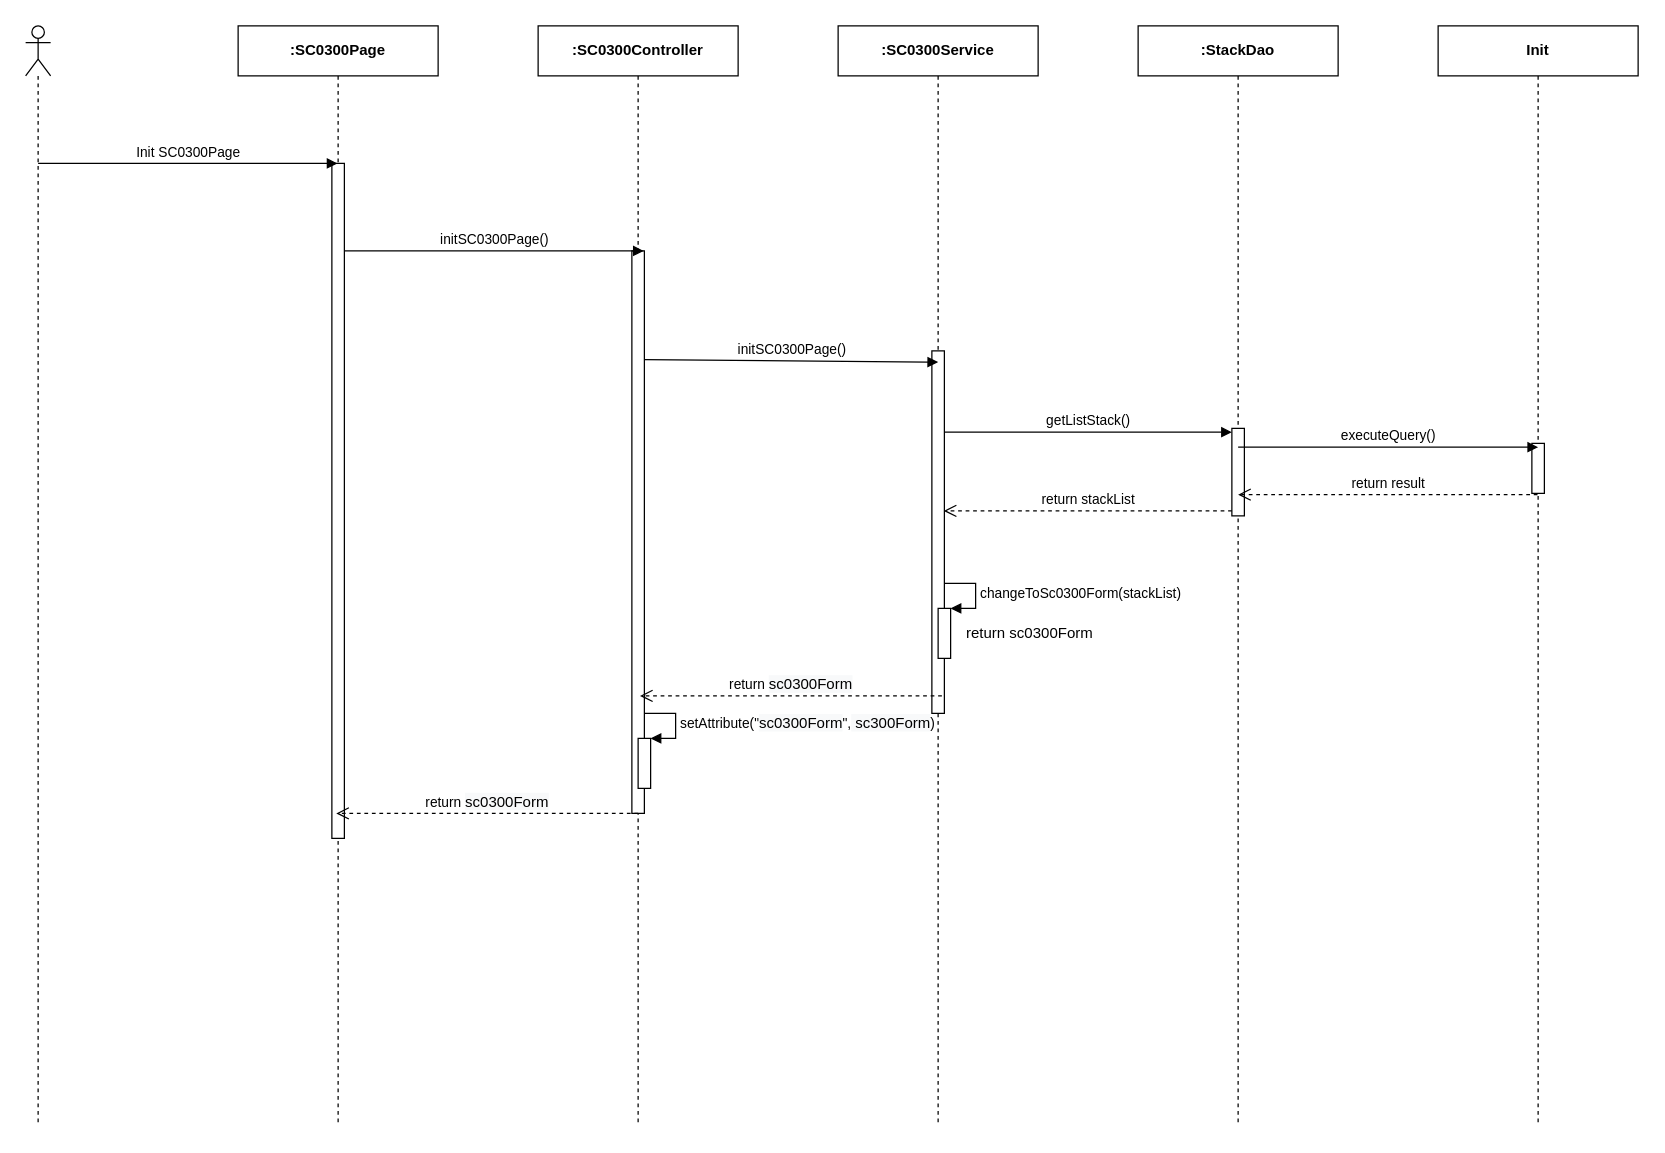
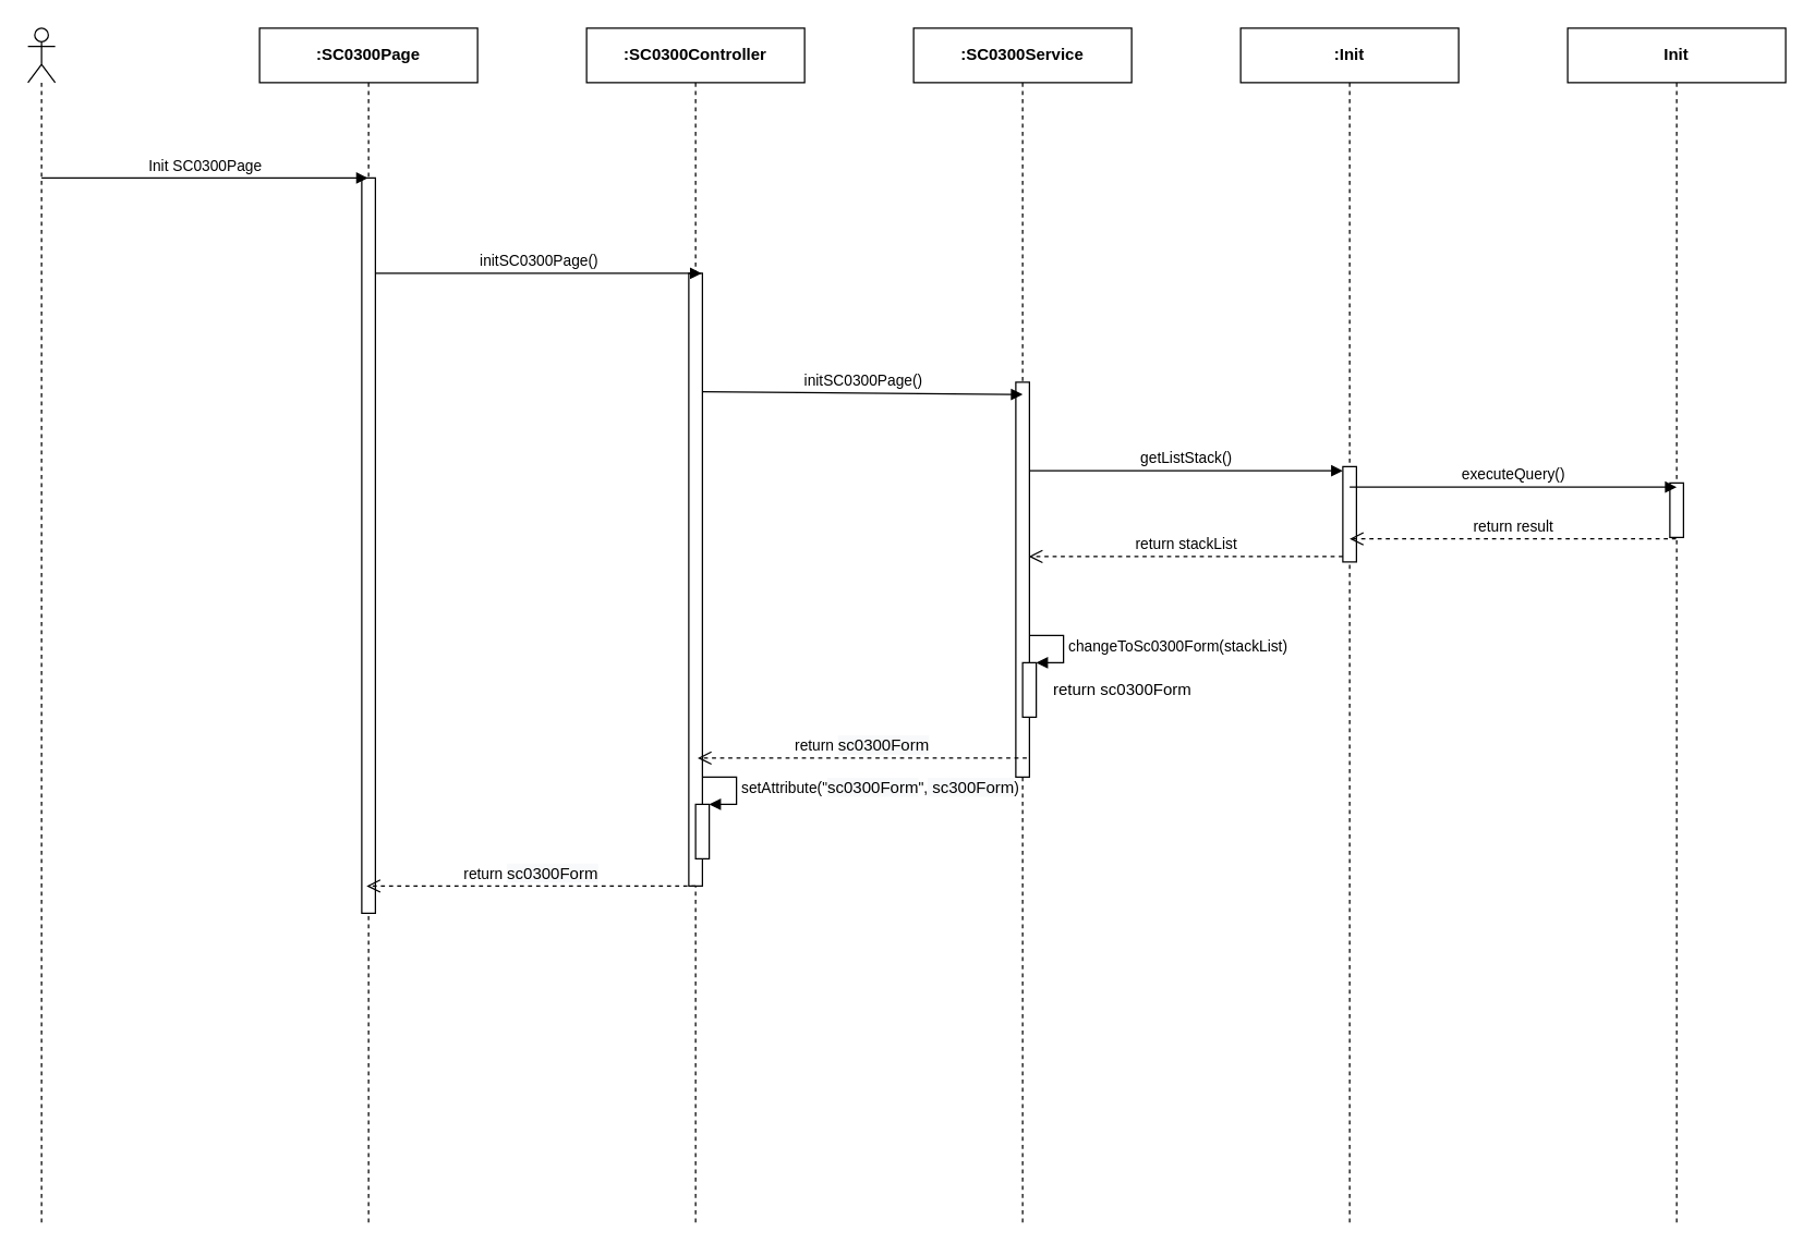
- <mxCell id="5" value="&lt;b&gt;:StackDao&lt;/b&gt;" style="shape=umlLifeline;perimeter=lifelinePerimeter;whiteSpace=wrap;html=1;container=1;collapsible=0;recursiveResize=0;outlineConnect=0;" parent="1" vertex="1"><mxGeometry x="910" y="20" width="160" height="880" as="geometry" /></mxCell>
+ <mxCell id="5" value="&lt;b&gt;:Init&lt;/b&gt;" style="shape=umlLifeline;perimeter=lifelinePerimeter;whiteSpace=wrap;html=1;container=1;collapsible=0;recursiveResize=0;outlineConnect=0;" parent="1" vertex="1"><mxGeometry x="910" y="20" width="160" height="880" as="geometry" /></mxCell>
